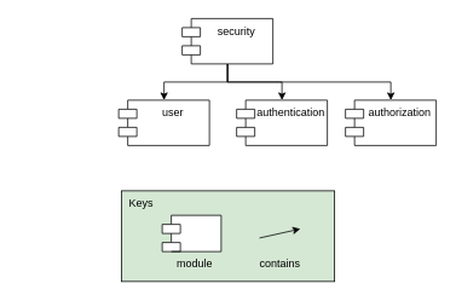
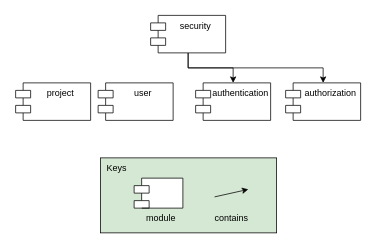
- <mxCell id="3" style="edgeStyle=orthogonalEdgeStyle;rounded=0;orthogonalLoop=1;jettySize=auto;html=1;exitX=0.5;exitY=1;exitDx=0;exitDy=0;entryX=0.5;entryY=0;entryDx=0;entryDy=0;" parent="1" source="5" target="7" edge="1"><mxGeometry relative="1" as="geometry" /></mxCell>
+ <mxCell id="8" value="project" style="shape=module;align=left;spacingLeft=20;align=center;verticalAlign=top;" parent="1" vertex="1"><mxGeometry x="20" y="110" width="100" height="50" as="geometry" /></mxCell>
